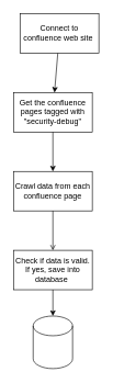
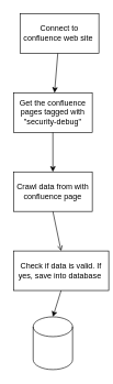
- <mxCell id="4" value="Crawl data from each confluence page" style="rounded=0;whiteSpace=wrap;html=1;" vertex="1" parent="1"><mxGeometry x="20" y="260" width="120" height="60" as="geometry" /></mxCell>
+ <mxCell id="4" value="Crawl data from with confluence page" style="rounded=0;whiteSpace=wrap;html=1;" vertex="1" parent="1"><mxGeometry x="20" y="260" width="120" height="60" as="geometry" /></mxCell>
- <mxCell id="5" value="Check if data is valid. If yes, save into database&amp;nbsp;" style="rounded=0;whiteSpace=wrap;html=1;" vertex="1" parent="1"><mxGeometry x="20" y="380" width="120" height="60" as="geometry" /></mxCell>
+ <mxCell id="5" value="Check if data is valid. If yes, save into database&amp;nbsp;" style="rounded=0;whiteSpace=wrap;html=1;" vertex="1" parent="1"><mxGeometry x="20" y="380" width="145" height="60" as="geometry" /></mxCell>
